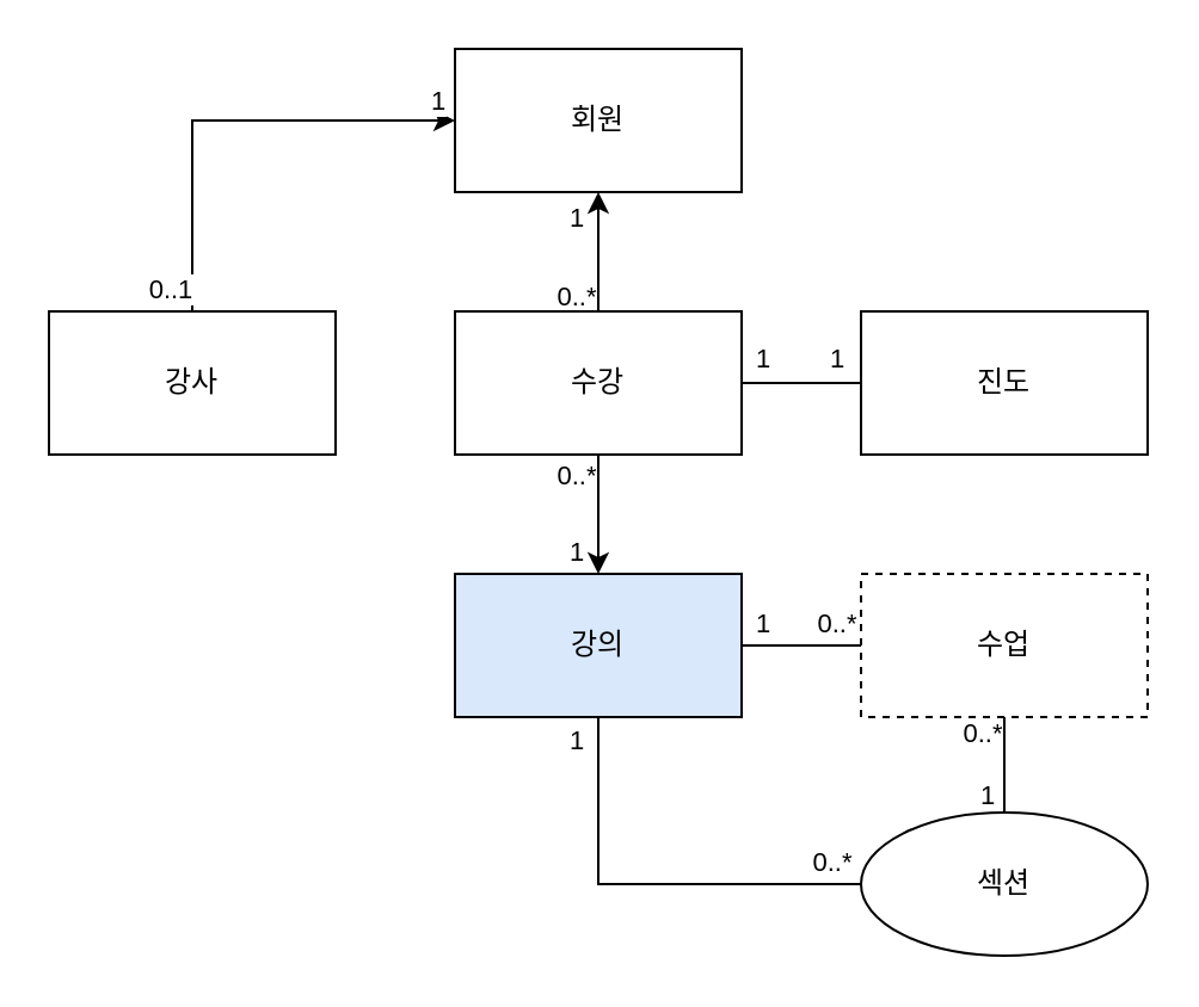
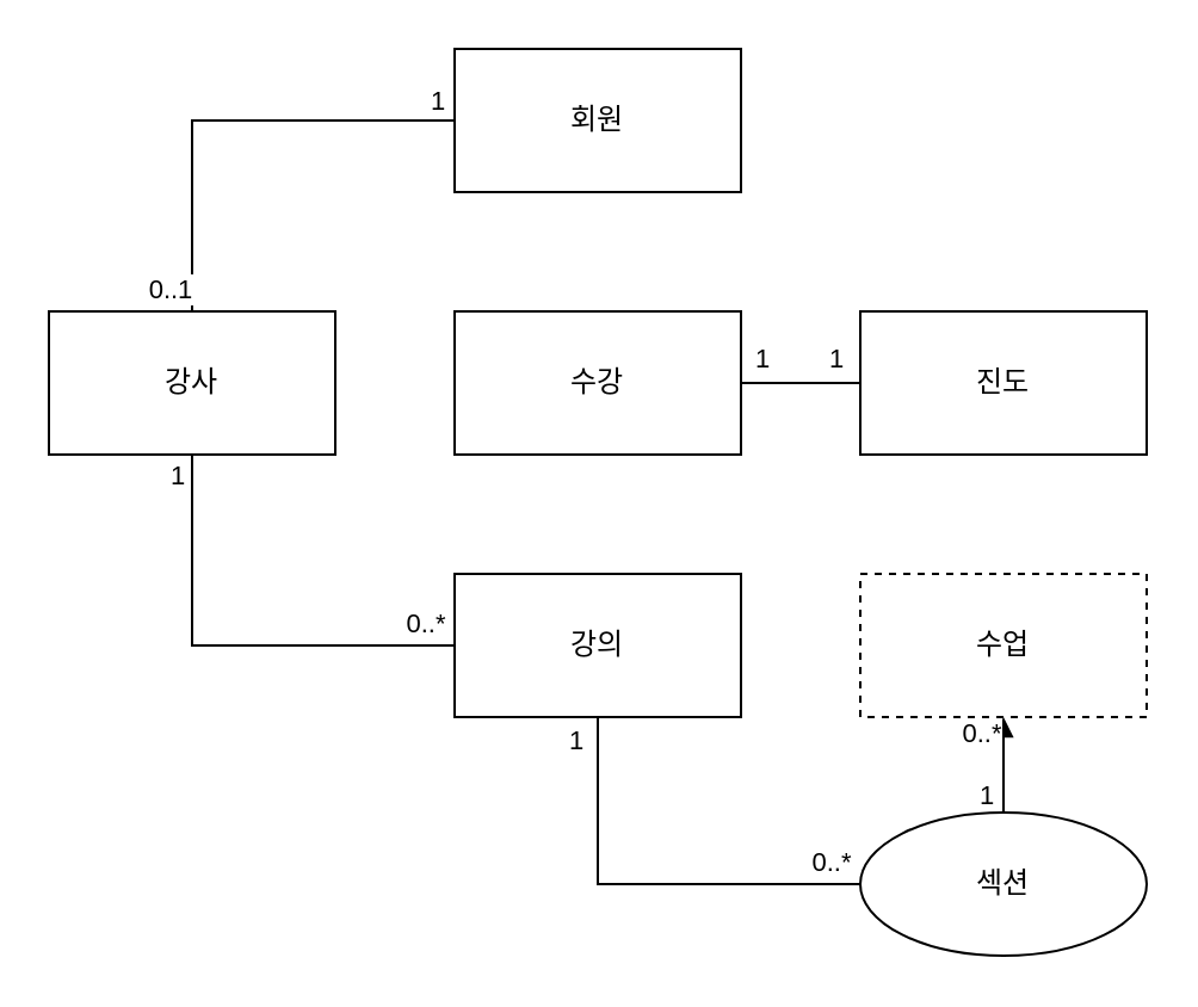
- <mxCell id="15" value="" style="endArrow=classic;html=1;rounded=0;entryX=0;entryY=0.5;entryDx=0;entryDy=0;exitX=0.5;exitY=0;exitDx=0;exitDy=0;" parent="1" source="3" target="2" edge="1"><mxGeometry width="50" height="50" relative="1" as="geometry"><mxPoint x="240" y="240" as="sourcePoint" /><mxPoint x="290" y="190" as="targetPoint" /><Array as="points"><mxPoint x="80" y="50" /></Array></mxGeometry></mxCell>
+ <mxCell id="15" value="" style="endArrow=none;html=1;rounded=0;entryX=0;entryY=0.5;entryDx=0;entryDy=0;exitX=0.5;exitY=0;exitDx=0;exitDy=0;" parent="1" source="3" target="2" edge="1"><mxGeometry width="50" height="50" relative="1" as="geometry"><mxPoint x="240" y="240" as="sourcePoint" /><mxPoint x="290" y="190" as="targetPoint" /><Array as="points"><mxPoint x="80" y="50" /></Array></mxGeometry></mxCell>
- <mxCell id="5" style="edgeStyle=orthogonalEdgeStyle;rounded=0;orthogonalLoop=1;jettySize=auto;html=1;exitX=0.5;exitY=0;exitDx=0;exitDy=0;entryX=0.5;entryY=1;entryDx=0;entryDy=0;" parent="1" source="11" target="2" edge="1"><mxGeometry relative="1" as="geometry" /></mxCell>
- <mxCell id="6" value="1" style="edgeLabel;html=1;align=center;verticalAlign=middle;resizable=0;points=[];" parent="5" vertex="1" connectable="0"><mxGeometry x="0.406" y="1" relative="1" as="geometry"><mxPoint x="-9" y="-5" as="offset" /></mxGeometry></mxCell>
- <mxCell id="7" value="0..*" style="edgeLabel;html=1;align=center;verticalAlign=middle;resizable=0;points=[];" parent="5" vertex="1" connectable="0"><mxGeometry x="-0.737" relative="1" as="geometry"><mxPoint x="-10" as="offset" /></mxGeometry></mxCell>
- <mxCell id="8" style="edgeStyle=orthogonalEdgeStyle;rounded=0;orthogonalLoop=1;jettySize=auto;html=1;exitX=0.5;exitY=1;exitDx=0;exitDy=0;entryX=0.5;entryY=0;entryDx=0;entryDy=0;" parent="1" source="11" target="4" edge="1"><mxGeometry relative="1" as="geometry" /></mxCell>
- <mxCell id="9" value="0..*" style="edgeLabel;html=1;align=center;verticalAlign=middle;resizable=0;points=[];" parent="8" vertex="1" connectable="0"><mxGeometry x="-0.691" relative="1" as="geometry"><mxPoint x="-10" as="offset" /></mxGeometry></mxCell>
- <mxCell id="10" value="1" style="edgeLabel;html=1;align=center;verticalAlign=middle;resizable=0;points=[];" parent="8" vertex="1" connectable="0"><mxGeometry x="0.451" relative="1" as="geometry"><mxPoint x="-10" y="4" as="offset" /></mxGeometry></mxCell>
+ <mxCell id="18" value="" style="endArrow=none;html=1;rounded=0;entryX=0.5;entryY=1;entryDx=0;entryDy=0;exitX=0;exitY=0.5;exitDx=0;exitDy=0;" parent="1" source="4" target="3" edge="1"><mxGeometry width="50" height="50" relative="1" as="geometry"><mxPoint x="240" y="240" as="sourcePoint" /><mxPoint x="290" y="190" as="targetPoint" /><Array as="points"><mxPoint x="80" y="270" /></Array></mxGeometry></mxCell>
+ <mxCell id="19" value="1" style="edgeLabel;html=1;align=center;verticalAlign=middle;resizable=0;points=[];" parent="18" vertex="1" connectable="0"><mxGeometry x="0.919" relative="1" as="geometry"><mxPoint x="-7" as="offset" /></mxGeometry></mxCell>
+ <mxCell id="20" value="0..*" style="edgeLabel;html=1;align=center;verticalAlign=middle;resizable=0;points=[];" parent="18" vertex="1" connectable="0"><mxGeometry x="-0.914" y="-1" relative="1" as="geometry"><mxPoint x="-5" y="-9" as="offset" /></mxGeometry></mxCell>
- <mxCell id="4" value="강의" style="rounded=0;whiteSpace=wrap;html=1;fillColor=#dae8fc;" parent="1" vertex="1"><mxGeometry x="190" y="240" width="120" height="60" as="geometry" /></mxCell>
+ <mxCell id="4" value="강의" style="rounded=0;whiteSpace=wrap;html=1;" parent="1" vertex="1"><mxGeometry x="190" y="240" width="120" height="60" as="geometry" /></mxCell>
- <mxCell id="23" value="" style="endArrow=none;html=1;rounded=0;entryX=0;entryY=0.5;entryDx=0;entryDy=0;exitX=1;exitY=0.5;exitDx=0;exitDy=0;" parent="1" source="4" target="12" edge="1"><mxGeometry width="50" height="50" relative="1" as="geometry"><mxPoint x="240" y="300" as="sourcePoint" /><mxPoint x="290" y="250" as="targetPoint" /></mxGeometry></mxCell>
- <mxCell id="24" value="1" style="edgeLabel;html=1;align=center;verticalAlign=middle;resizable=0;points=[];" parent="23" vertex="1" connectable="0"><mxGeometry x="-0.686" relative="1" as="geometry"><mxPoint y="-10" as="offset" /></mxGeometry></mxCell>
- <mxCell id="25" value="0..*" style="edgeLabel;html=1;align=center;verticalAlign=middle;resizable=0;points=[];" parent="23" vertex="1" connectable="0"><mxGeometry x="0.709" relative="1" as="geometry"><mxPoint x="-4" y="-10" as="offset" /></mxGeometry></mxCell>
- <mxCell id="26" value="" style="endArrow=none;html=1;rounded=0;entryX=0.5;entryY=1;entryDx=0;entryDy=0;exitX=0.5;exitY=0;exitDx=0;exitDy=0;" parent="1" source="13" target="12" edge="1"><mxGeometry width="50" height="50" relative="1" as="geometry"><mxPoint x="240" y="300" as="sourcePoint" /><mxPoint x="290" y="250" as="targetPoint" /></mxGeometry></mxCell>
+ <mxCell id="26" value="" style="endArrow=block;html=1;rounded=0;entryX=0.5;entryY=1;entryDx=0;entryDy=0;exitX=0.5;exitY=0;exitDx=0;exitDy=0;" parent="1" source="13" target="12" edge="1"><mxGeometry width="50" height="50" relative="1" as="geometry"><mxPoint x="240" y="300" as="sourcePoint" /><mxPoint x="290" y="250" as="targetPoint" /></mxGeometry></mxCell>
